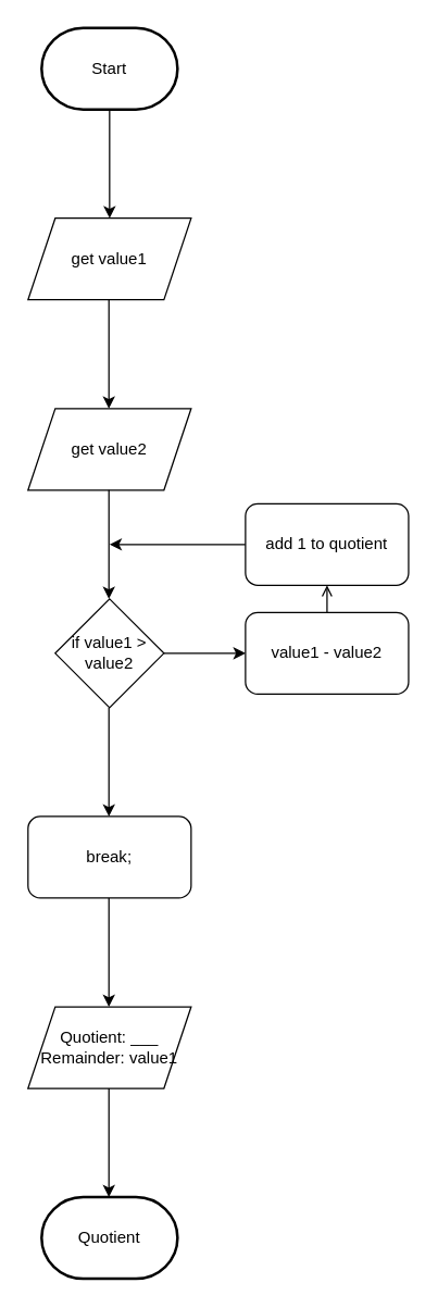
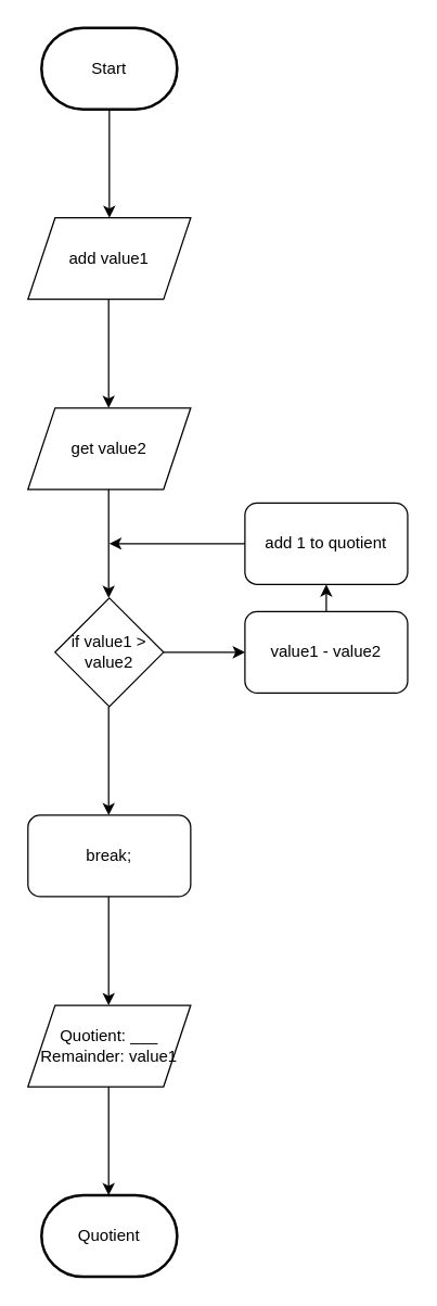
- <mxCell id="5" value="get value1" style="shape=parallelogram;perimeter=parallelogramPerimeter;whiteSpace=wrap;html=1;fixedSize=1;" parent="1" vertex="1"><mxGeometry x="20" y="160" width="120" height="60" as="geometry" /></mxCell>
+ <mxCell id="5" value="add value1" style="shape=parallelogram;perimeter=parallelogramPerimeter;whiteSpace=wrap;html=1;fixedSize=1;" parent="1" vertex="1"><mxGeometry x="20" y="160" width="120" height="60" as="geometry" /></mxCell>
- <mxCell id="11" style="edgeStyle=none;html=1;exitX=0.5;exitY=0;exitDx=0;exitDy=0;entryX=0.5;entryY=1;entryDx=0;entryDy=0;endArrow=open;" parent="1" source="12" target="14" edge="1"><mxGeometry relative="1" as="geometry" /></mxCell>
+ <mxCell id="11" style="edgeStyle=none;html=1;exitX=0.5;exitY=0;exitDx=0;exitDy=0;entryX=0.5;entryY=1;entryDx=0;entryDy=0;" parent="1" source="12" target="14" edge="1"><mxGeometry relative="1" as="geometry" /></mxCell>
